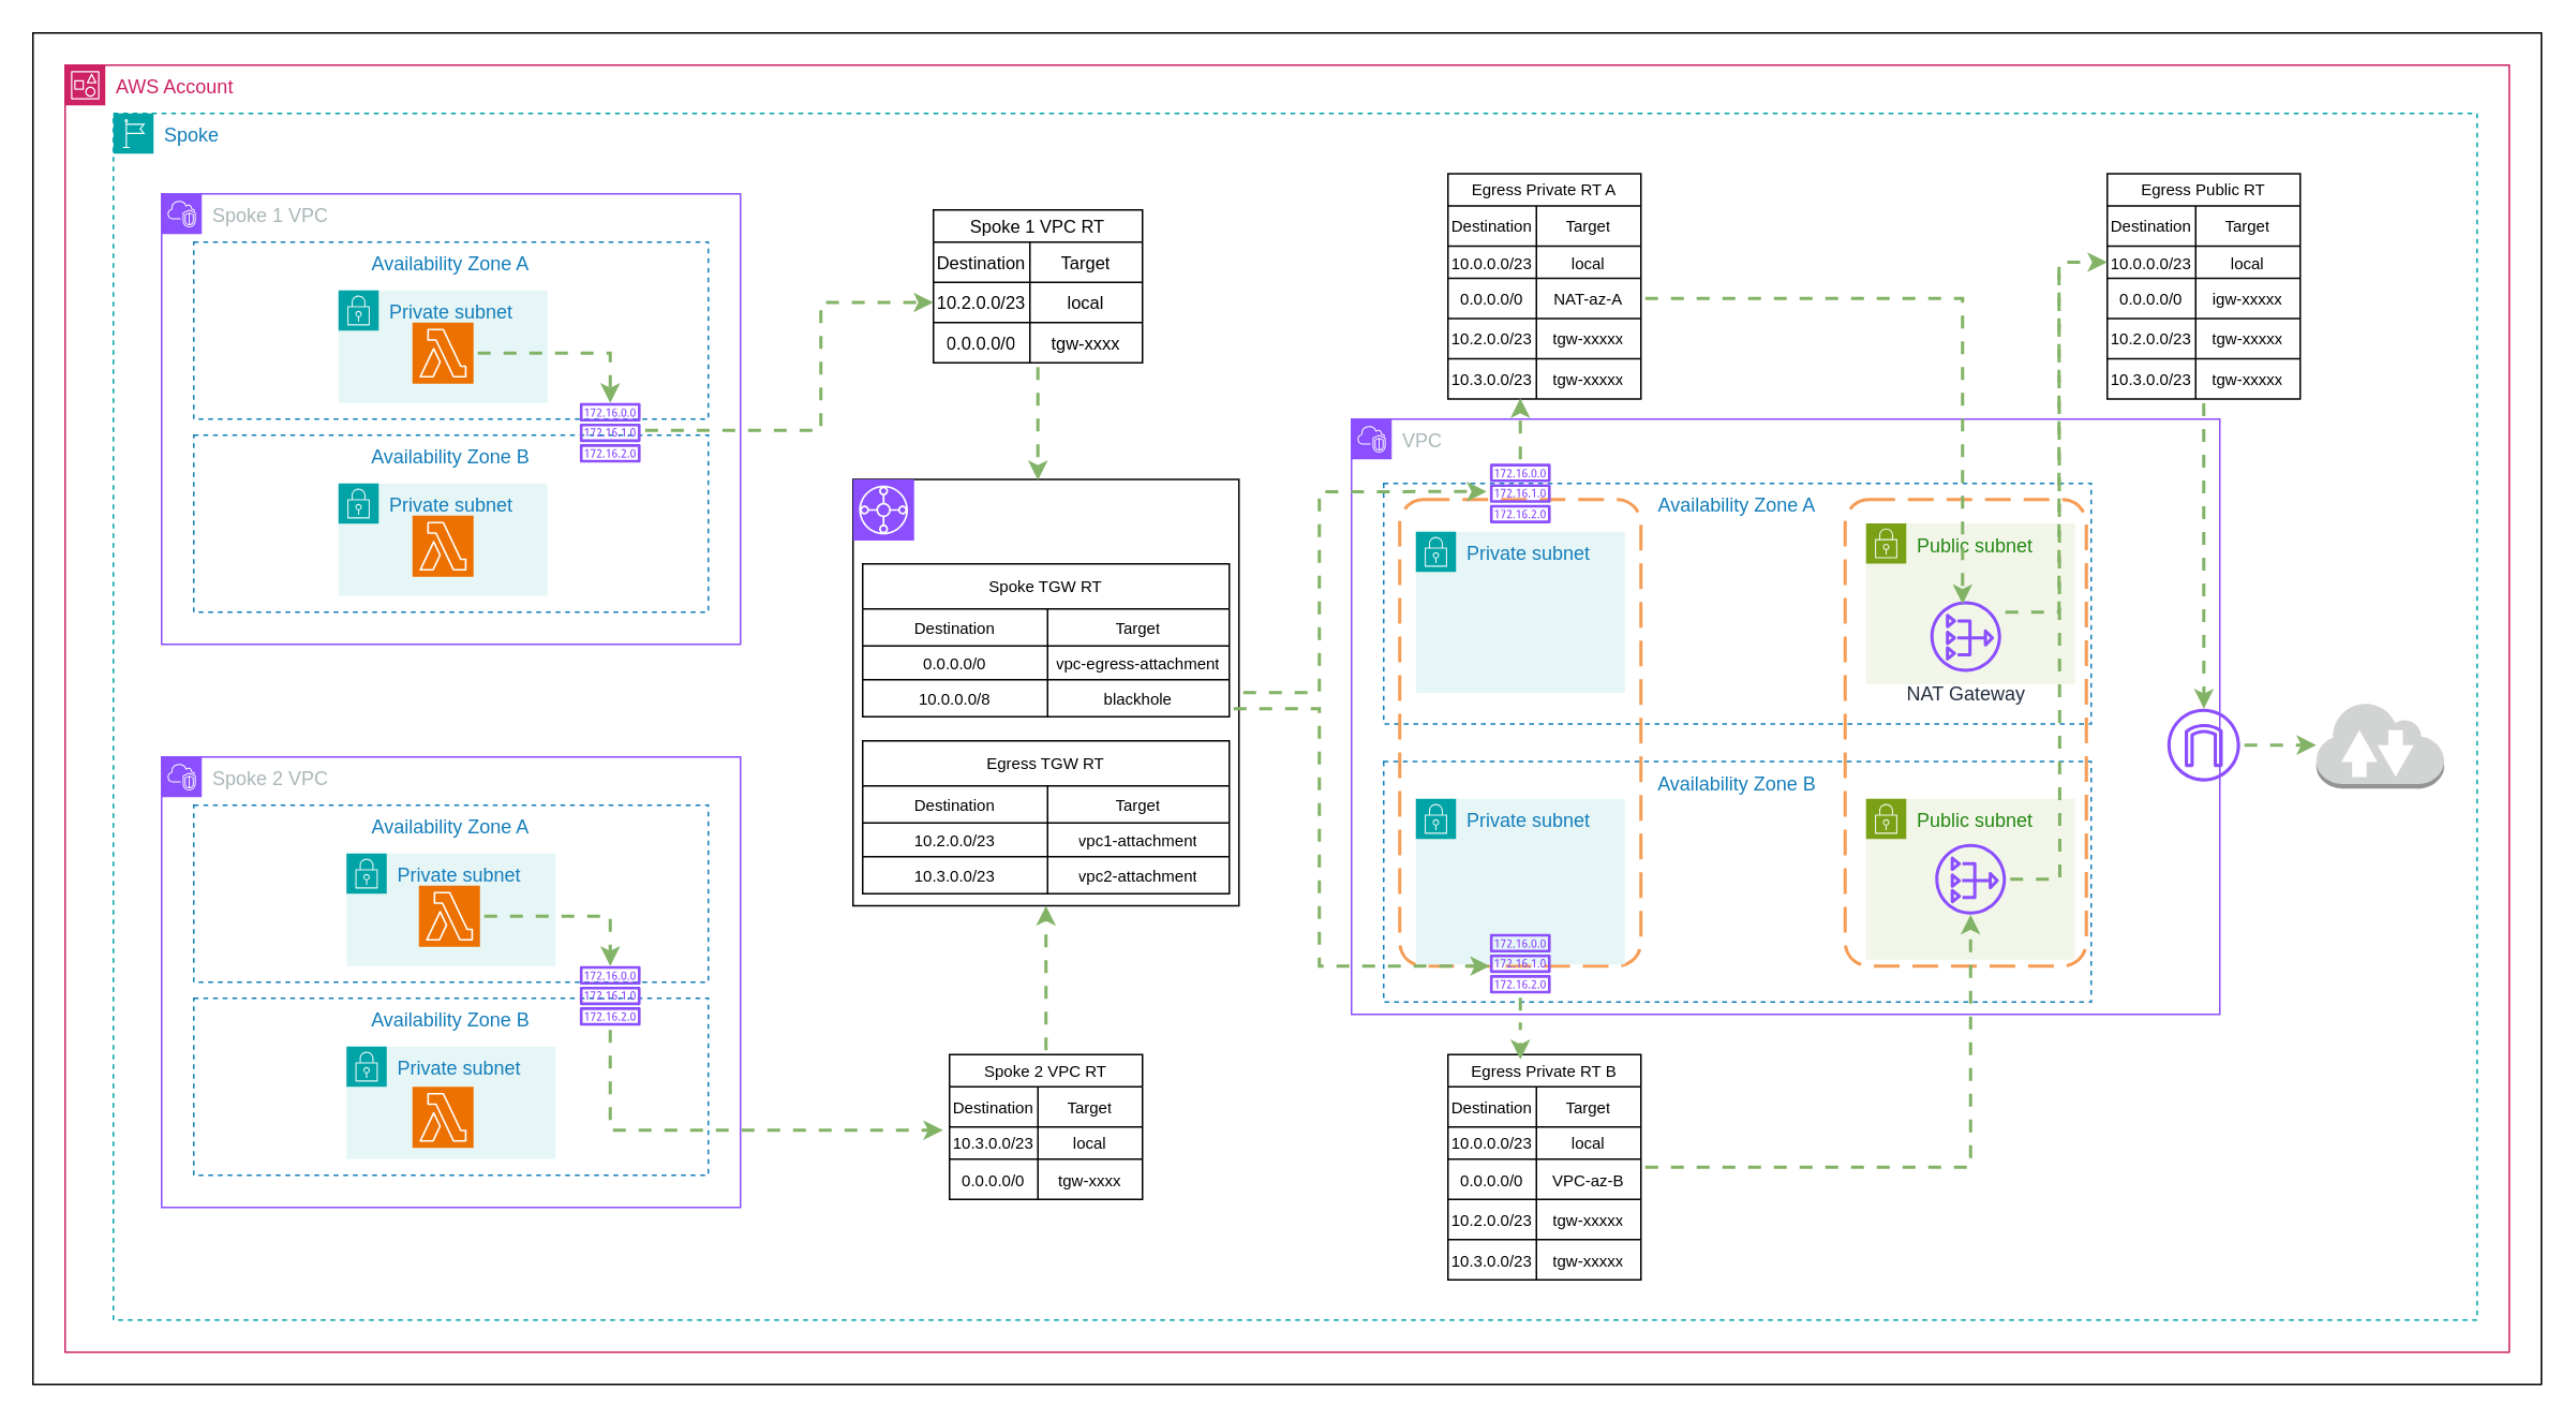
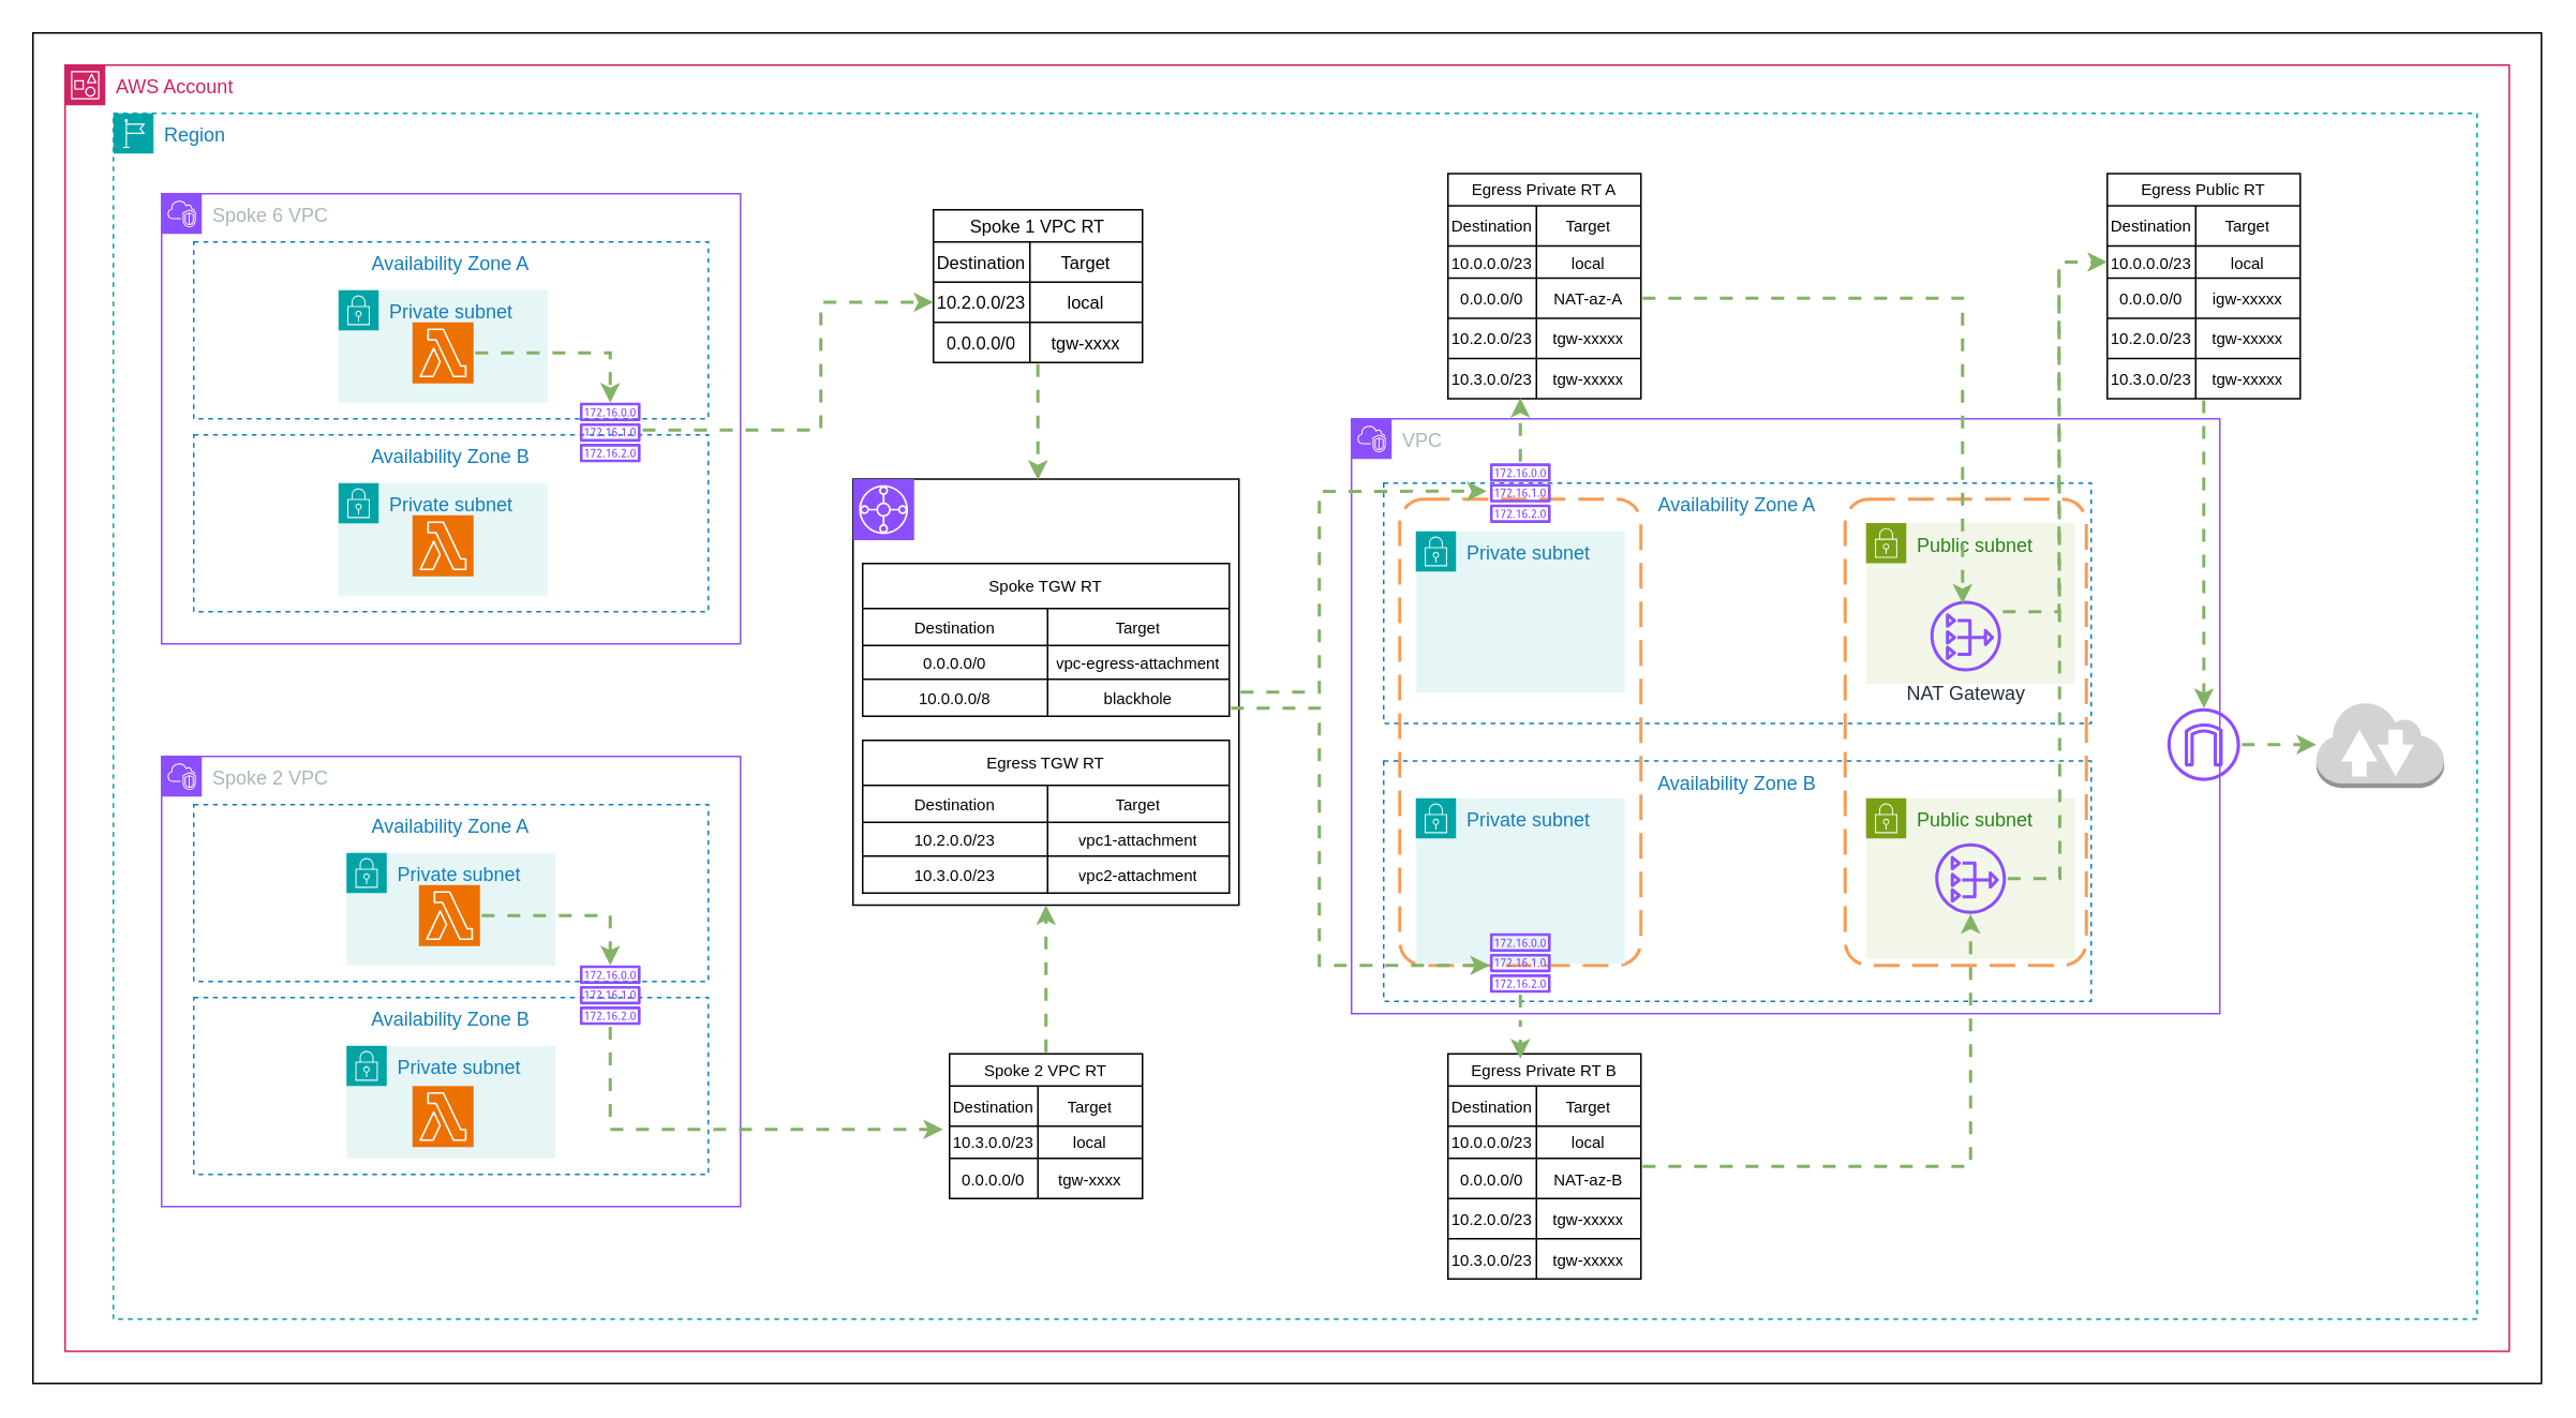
- <mxCell id="4" value="Spoke" style="points=[[0,0],[0.25,0],[0.5,0],[0.75,0],[1,0],[1,0.25],[1,0.5],[1,0.75],[1,1],[0.75,1],[0.5,1],[0.25,1],[0,1],[0,0.75],[0,0.5],[0,0.25]];outlineConnect=0;gradientColor=none;html=1;whiteSpace=wrap;fontSize=12;fontStyle=0;container=1;pointerEvents=0;collapsible=0;recursiveResize=0;shape=mxgraph.aws4.group;grIcon=mxgraph.aws4.group_region;strokeColor=#00A4A6;fillColor=none;verticalAlign=top;align=left;spacingLeft=30;fontColor=#147EBA;dashed=1;" vertex="1" parent="3"><mxGeometry x="30" y="30" width="1470" height="750" as="geometry" /></mxCell>
+ <mxCell id="4" value="Region" style="points=[[0,0],[0.25,0],[0.5,0],[0.75,0],[1,0],[1,0.25],[1,0.5],[1,0.75],[1,1],[0.75,1],[0.5,1],[0.25,1],[0,1],[0,0.75],[0,0.5],[0,0.25]];outlineConnect=0;gradientColor=none;html=1;whiteSpace=wrap;fontSize=12;fontStyle=0;container=1;pointerEvents=0;collapsible=0;recursiveResize=0;shape=mxgraph.aws4.group;grIcon=mxgraph.aws4.group_region;strokeColor=#00A4A6;fillColor=none;verticalAlign=top;align=left;spacingLeft=30;fontColor=#147EBA;dashed=1;" vertex="1" parent="3"><mxGeometry x="30" y="30" width="1470" height="750" as="geometry" /></mxCell>
- <mxCell id="5" value="Spoke 1 VPC" style="points=[[0,0],[0.25,0],[0.5,0],[0.75,0],[1,0],[1,0.25],[1,0.5],[1,0.75],[1,1],[0.75,1],[0.5,1],[0.25,1],[0,1],[0,0.75],[0,0.5],[0,0.25]];outlineConnect=0;gradientColor=none;html=1;whiteSpace=wrap;fontSize=12;fontStyle=0;container=1;pointerEvents=0;collapsible=0;recursiveResize=0;shape=mxgraph.aws4.group;grIcon=mxgraph.aws4.group_vpc2;strokeColor=#8C4FFF;fillColor=none;verticalAlign=top;align=left;spacingLeft=30;fontColor=#AAB7B8;dashed=0;" vertex="1" parent="4"><mxGeometry x="30" y="50" width="360" height="280" as="geometry" /></mxCell>
+ <mxCell id="5" value="Spoke 6 VPC" style="points=[[0,0],[0.25,0],[0.5,0],[0.75,0],[1,0],[1,0.25],[1,0.5],[1,0.75],[1,1],[0.75,1],[0.5,1],[0.25,1],[0,1],[0,0.75],[0,0.5],[0,0.25]];outlineConnect=0;gradientColor=none;html=1;whiteSpace=wrap;fontSize=12;fontStyle=0;container=1;pointerEvents=0;collapsible=0;recursiveResize=0;shape=mxgraph.aws4.group;grIcon=mxgraph.aws4.group_vpc2;strokeColor=#8C4FFF;fillColor=none;verticalAlign=top;align=left;spacingLeft=30;fontColor=#AAB7B8;dashed=0;" vertex="1" parent="4"><mxGeometry x="30" y="50" width="360" height="280" as="geometry" /></mxCell>
- <mxCell id="51" value="VPC-az-B" style="shape=partialRectangle;html=1;whiteSpace=wrap;connectable=0;strokeColor=inherit;overflow=hidden;fillColor=none;top=0;left=0;bottom=0;right=0;pointerEvents=1;fontSize=10;" vertex="1" parent="49"><mxGeometry x="55" width="65" height="25" as="geometry"><mxRectangle width="65" height="25" as="alternateBounds" /></mxGeometry></mxCell>
+ <mxCell id="51" value="NAT-az-B" style="shape=partialRectangle;html=1;whiteSpace=wrap;connectable=0;strokeColor=inherit;overflow=hidden;fillColor=none;top=0;left=0;bottom=0;right=0;pointerEvents=1;fontSize=10;" vertex="1" parent="49"><mxGeometry x="55" width="65" height="25" as="geometry"><mxRectangle width="65" height="25" as="alternateBounds" /></mxGeometry></mxCell>
